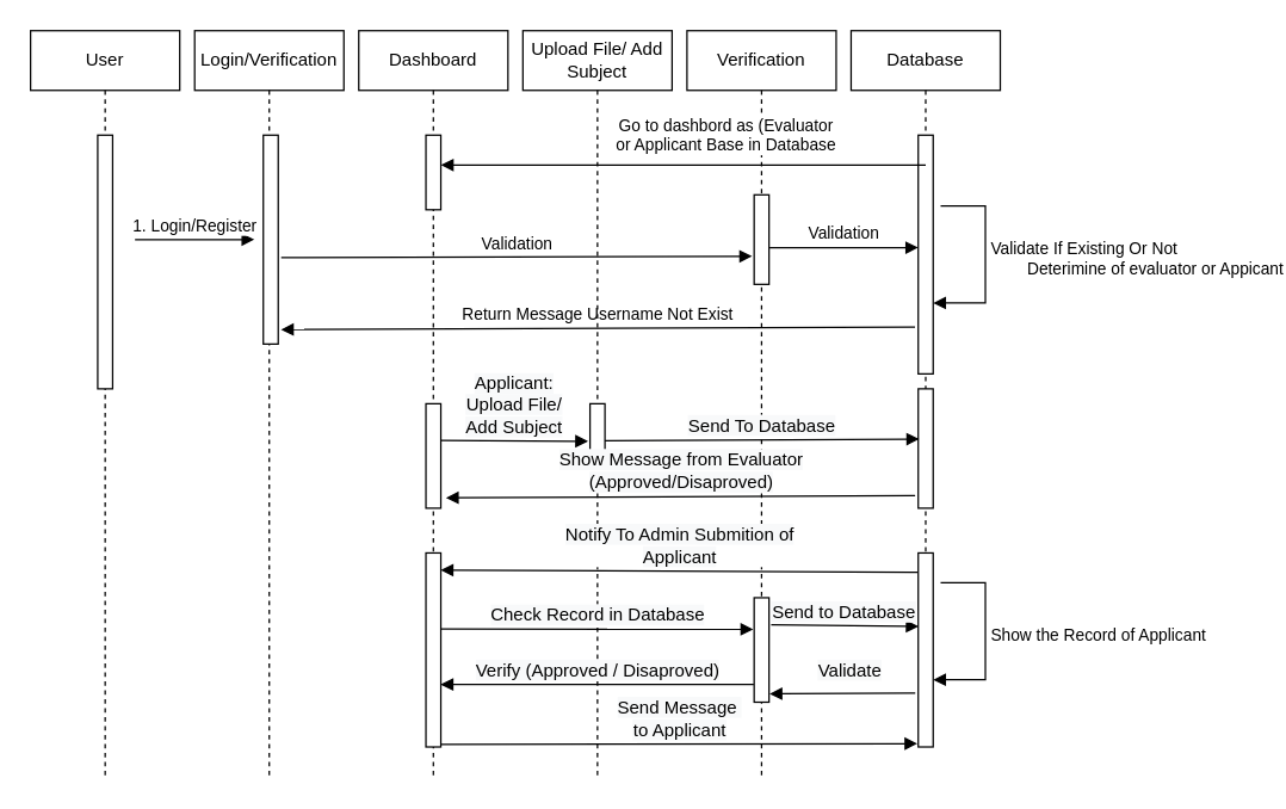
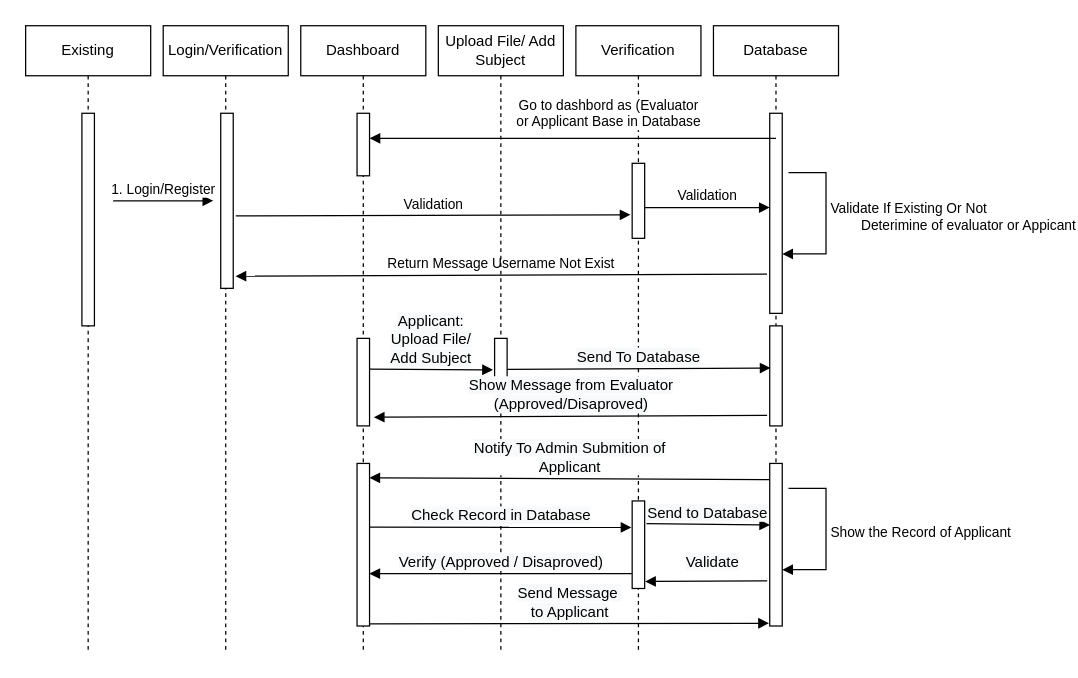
- <mxCell id="2" value="User" style="shape=umlLifeline;perimeter=lifelinePerimeter;whiteSpace=wrap;html=1;container=1;collapsible=0;recursiveResize=0;outlineConnect=0;" vertex="1" parent="1"><mxGeometry x="20" y="20" width="100" height="500" as="geometry" /></mxCell>
+ <mxCell id="2" value="Existing" style="shape=umlLifeline;perimeter=lifelinePerimeter;whiteSpace=wrap;html=1;container=1;collapsible=0;recursiveResize=0;outlineConnect=0;" vertex="1" parent="1"><mxGeometry x="20" y="20" width="100" height="500" as="geometry" /></mxCell>
